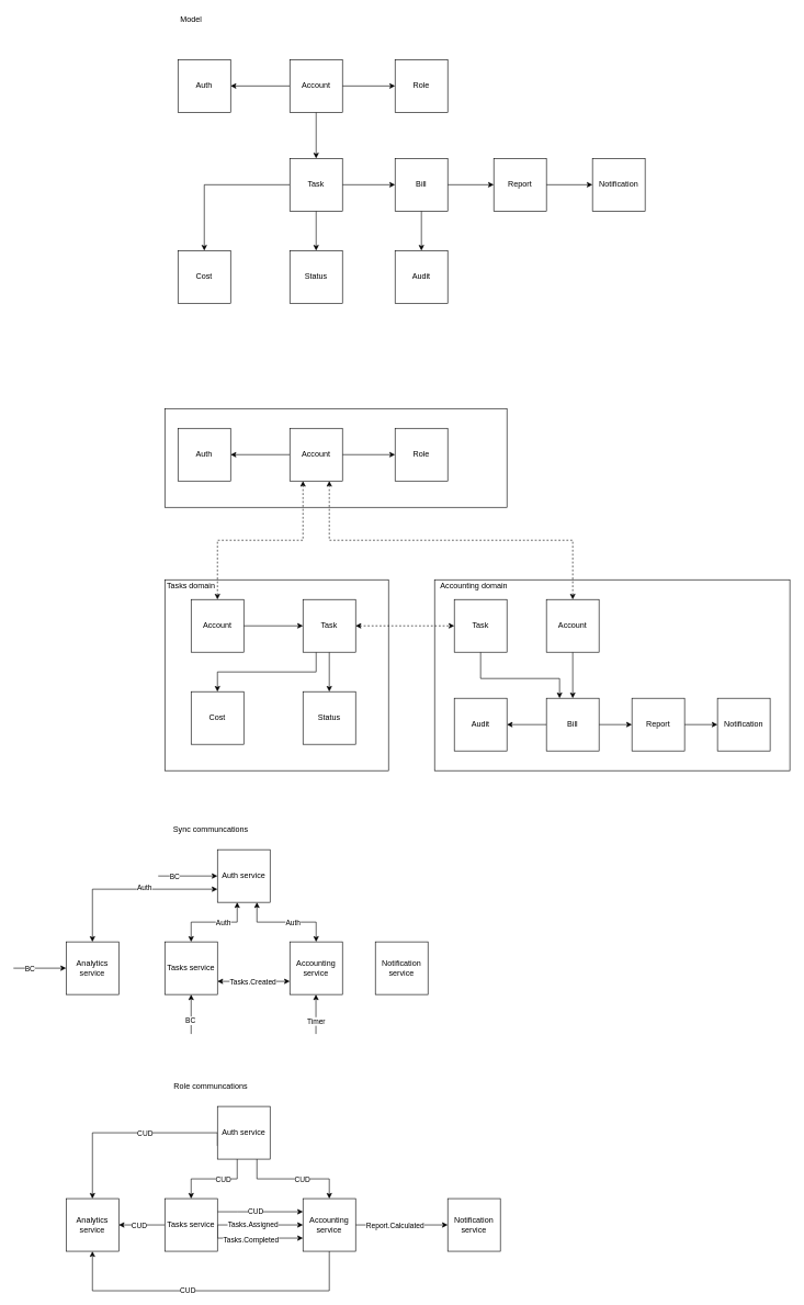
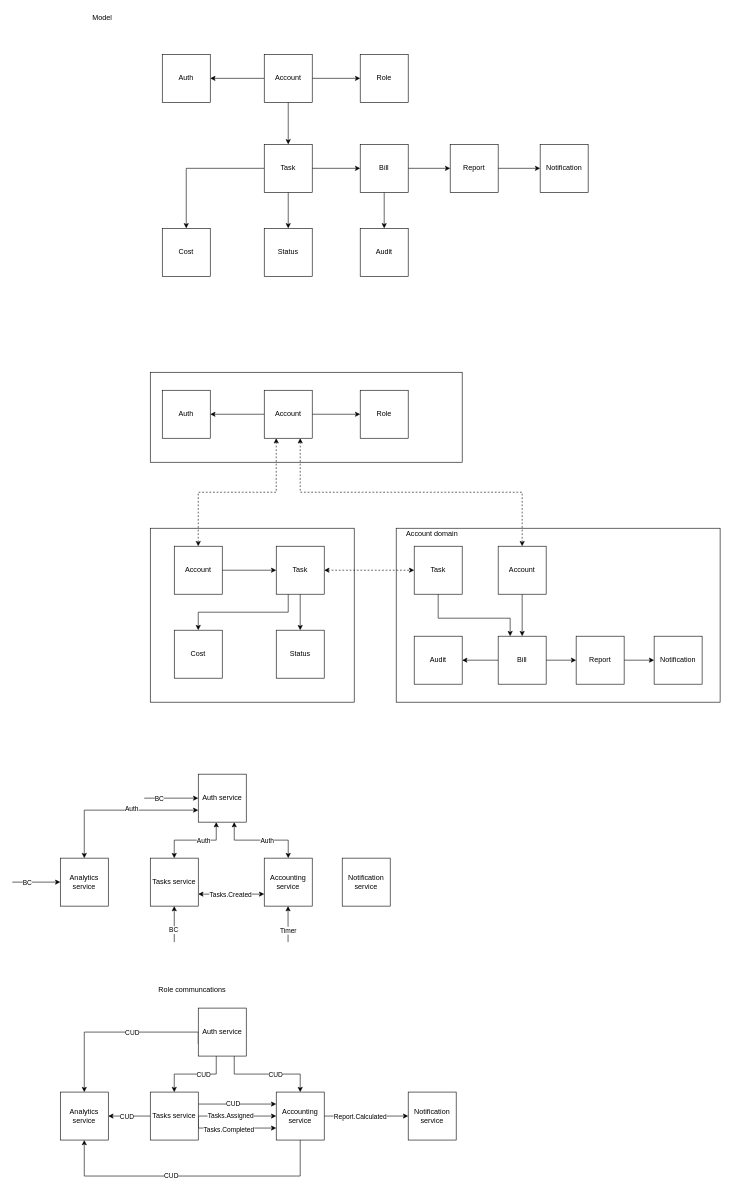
- <mxCell id="90" value="Model" style="text;html=1;strokeColor=none;fillColor=none;align=center;verticalAlign=middle;whiteSpace=wrap;rounded=0;" parent="1" vertex="1"><mxGeometry x="270" y="20" width="40" height="20" as="geometry" /></mxCell>
+ <mxCell id="90" value="Model" style="text;html=1;strokeColor=none;fillColor=none;align=center;verticalAlign=middle;whiteSpace=wrap;rounded=0;" parent="1" vertex="1"><mxGeometry x="150" y="20" width="40" height="20" as="geometry" /></mxCell>
- <mxCell id="50" value="Tasks domain" style="text;html=1;strokeColor=none;fillColor=none;align=center;verticalAlign=middle;whiteSpace=wrap;rounded=0;" parent="1" vertex="1"><mxGeometry x="250" y="880" width="80" height="20" as="geometry" /></mxCell>
- <mxCell id="51" value="Accounting domain" style="text;html=1;strokeColor=none;fillColor=none;align=center;verticalAlign=middle;whiteSpace=wrap;rounded=0;" parent="1" vertex="1"><mxGeometry x="660" y="880" width="120" height="20" as="geometry" /></mxCell>
+ <mxCell id="51" value="Account domain" style="text;html=1;strokeColor=none;fillColor=none;align=center;verticalAlign=middle;whiteSpace=wrap;rounded=0;" parent="1" vertex="1"><mxGeometry x="660" y="880" width="120" height="20" as="geometry" /></mxCell>
- <mxCell id="62" value="Sync communcations" style="text;html=1;strokeColor=none;fillColor=none;align=center;verticalAlign=middle;whiteSpace=wrap;rounded=0;" parent="1" vertex="1"><mxGeometry x="250" y="1250" width="140" height="20" as="geometry" /></mxCell>
